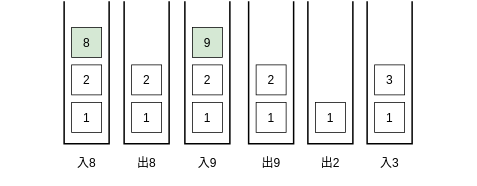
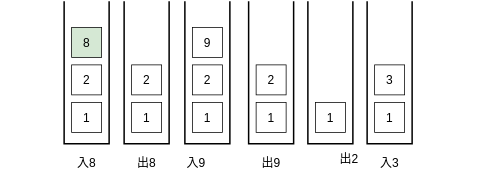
- <mxCell id="15" value="9" style="rounded=0;whiteSpace=wrap;html=1;fontSize=16;fillColor=#d5e8d4;" vertex="1" parent="1"><mxGeometry x="256" y="20" width="40" height="40" as="geometry" /></mxCell>
+ <mxCell id="15" value="9" style="rounded=0;whiteSpace=wrap;html=1;fontSize=16;" vertex="1" parent="1"><mxGeometry x="256" y="20" width="40" height="40" as="geometry" /></mxCell>
- <mxCell id="14" value="入9" style="text;html=1;strokeColor=none;fillColor=none;align=center;verticalAlign=middle;whiteSpace=wrap;rounded=0;fontSize=16;" vertex="1" parent="1"><mxGeometry x="256" y="190" width="40" height="20" as="geometry" /></mxCell>
+ <mxCell id="14" value="入9" style="text;html=1;strokeColor=none;fillColor=none;align=center;verticalAlign=middle;whiteSpace=wrap;rounded=0;fontSize=16;" vertex="1" parent="1"><mxGeometry x="241" y="190" width="40" height="20" as="geometry" /></mxCell>
- <mxCell id="26" value="出2" style="text;html=1;strokeColor=none;fillColor=none;align=center;verticalAlign=middle;whiteSpace=wrap;rounded=0;fontSize=16;" vertex="1" parent="1"><mxGeometry x="420" y="190" width="40" height="20" as="geometry" /></mxCell>
+ <mxCell id="26" value="出2" style="text;html=1;strokeColor=none;fillColor=none;align=center;verticalAlign=middle;whiteSpace=wrap;rounded=0;fontSize=16;" vertex="1" parent="1"><mxGeometry x="445" y="185" width="40" height="20" as="geometry" /></mxCell>
